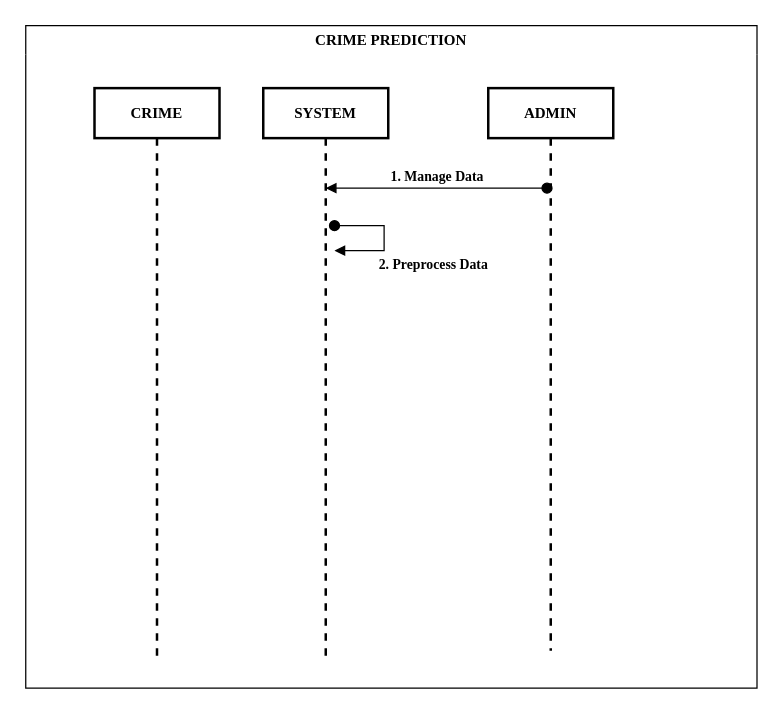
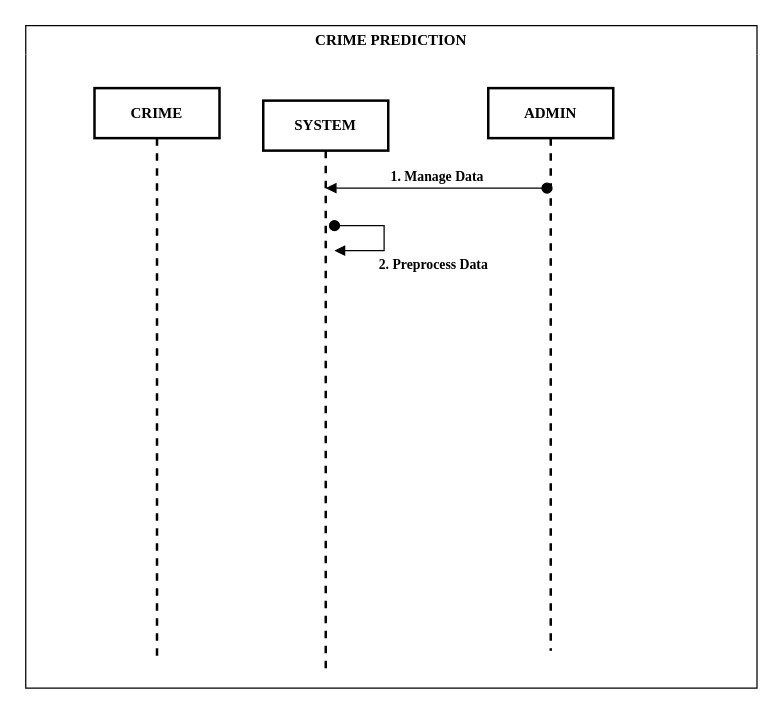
- <mxCell id="5" value="&lt;font face=&quot;Verdana&quot;&gt;&lt;b&gt;SYSTEM&lt;/b&gt;&lt;/font&gt;" style="shape=umlLifeline;perimeter=lifelinePerimeter;whiteSpace=wrap;html=1;container=1;dropTarget=0;collapsible=0;recursiveResize=0;outlineConnect=0;portConstraint=eastwest;newEdgeStyle={&quot;edgeStyle&quot;:&quot;elbowEdgeStyle&quot;,&quot;elbow&quot;:&quot;vertical&quot;,&quot;curved&quot;:0,&quot;rounded&quot;:0};hachureGap=4;fontFamily=Architects Daughter;fontSource=https%3A%2F%2Ffonts.googleapis.com%2Fcss%3Ffamily%3DArchitects%2BDaughter;strokeWidth=2;" vertex="1" parent="2"><mxGeometry x="190" y="50" width="100" height="460" as="geometry" /></mxCell>
+ <mxCell id="5" value="&lt;font face=&quot;Verdana&quot;&gt;&lt;b&gt;SYSTEM&lt;/b&gt;&lt;/font&gt;" style="shape=umlLifeline;perimeter=lifelinePerimeter;whiteSpace=wrap;html=1;container=1;dropTarget=0;collapsible=0;recursiveResize=0;outlineConnect=0;portConstraint=eastwest;newEdgeStyle={&quot;edgeStyle&quot;:&quot;elbowEdgeStyle&quot;,&quot;elbow&quot;:&quot;vertical&quot;,&quot;curved&quot;:0,&quot;rounded&quot;:0};hachureGap=4;fontFamily=Architects Daughter;fontSource=https%3A%2F%2Ffonts.googleapis.com%2Fcss%3Ffamily%3DArchitects%2BDaughter;strokeWidth=2;" vertex="1" parent="2"><mxGeometry x="190" y="60" width="100" height="460" as="geometry" /></mxCell>
